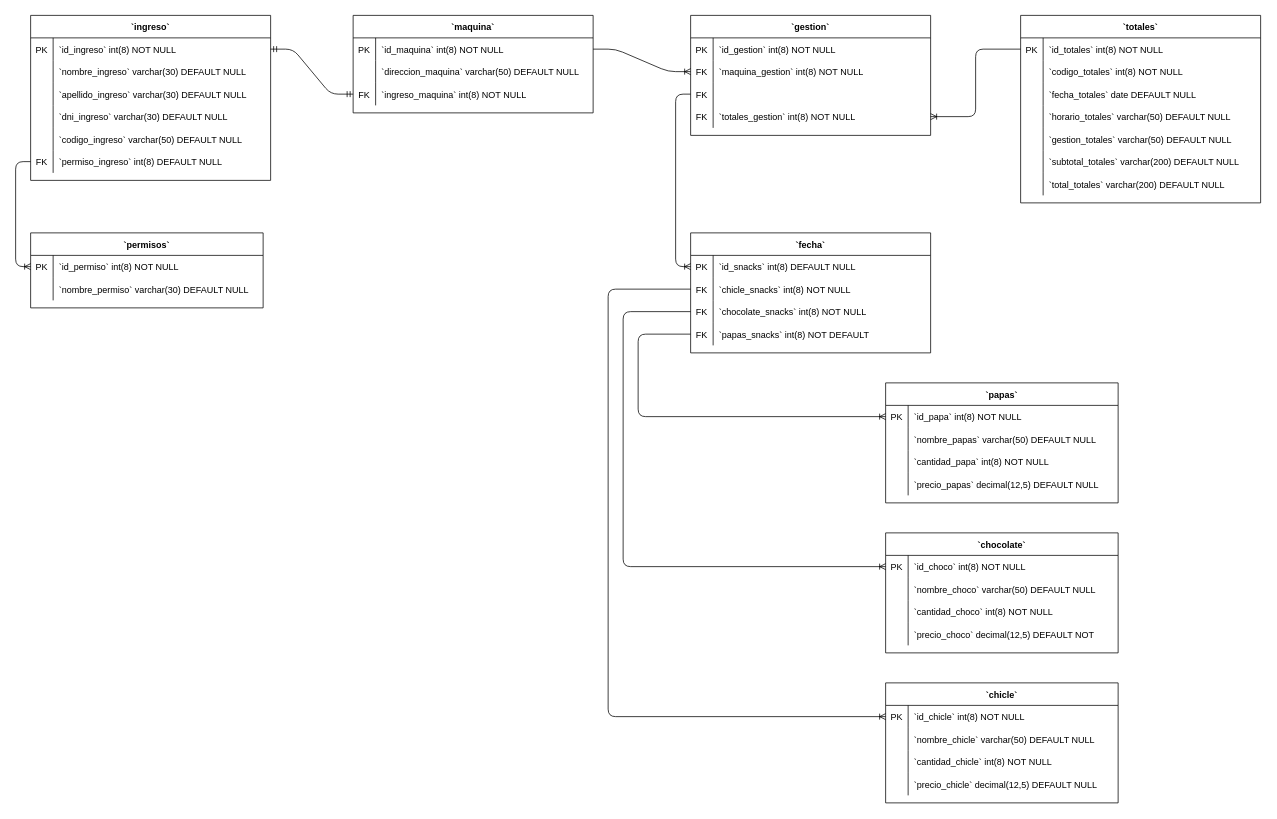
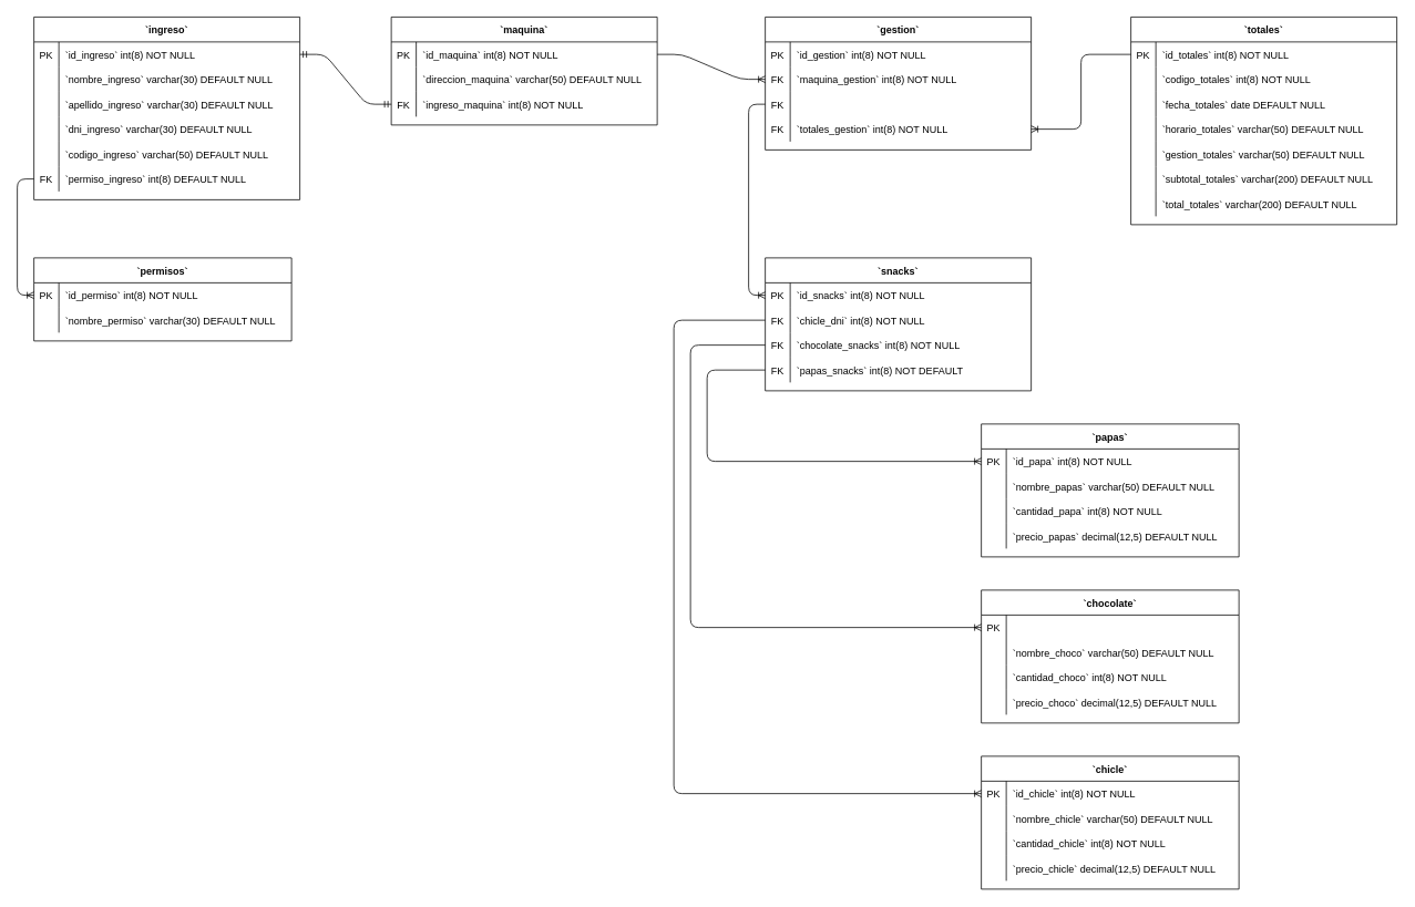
- <mxCell id="76" value="`fecha`" style="shape=table;startSize=30;container=1;collapsible=1;childLayout=tableLayout;fixedRows=1;rowLines=0;fontStyle=1;align=center;resizeLast=1;" parent="1" vertex="1"><mxGeometry x="920" y="310" width="320" height="160" as="geometry" /></mxCell>
+ <mxCell id="76" value="`snacks`" style="shape=table;startSize=30;container=1;collapsible=1;childLayout=tableLayout;fixedRows=1;rowLines=0;fontStyle=1;align=center;resizeLast=1;" parent="1" vertex="1"><mxGeometry x="920" y="310" width="320" height="160" as="geometry" /></mxCell>
- <mxCell id="79" value="`id_snacks` int(8) DEFAULT NULL" style="shape=partialRectangle;overflow=hidden;connectable=0;fillColor=none;top=0;left=0;bottom=0;right=0;align=left;spacingLeft=6;" parent="77" vertex="1"><mxGeometry x="30" width="290" height="30" as="geometry" /></mxCell>
+ <mxCell id="79" value="`id_snacks` int(8) NOT NULL" style="shape=partialRectangle;overflow=hidden;connectable=0;fillColor=none;top=0;left=0;bottom=0;right=0;align=left;spacingLeft=6;" parent="77" vertex="1"><mxGeometry x="30" width="290" height="30" as="geometry" /></mxCell>
- <mxCell id="82" value="`chicle_snacks` int(8) NOT NULL" style="shape=partialRectangle;overflow=hidden;connectable=0;fillColor=none;top=0;left=0;bottom=0;right=0;align=left;spacingLeft=6;" parent="80" vertex="1"><mxGeometry x="30" width="290" height="30" as="geometry" /></mxCell>
+ <mxCell id="82" value="`chicle_dni` int(8) NOT NULL" style="shape=partialRectangle;overflow=hidden;connectable=0;fillColor=none;top=0;left=0;bottom=0;right=0;align=left;spacingLeft=6;" parent="80" vertex="1"><mxGeometry x="30" width="290" height="30" as="geometry" /></mxCell>
- <mxCell id="106" value="`id_choco` int(8) NOT NULL" style="shape=partialRectangle;overflow=hidden;connectable=0;fillColor=none;top=0;left=0;bottom=0;right=0;align=left;spacingLeft=6;" parent="104" vertex="1"><mxGeometry x="30" width="280" height="30" as="geometry" /></mxCell>
- <mxCell id="115" value="`precio_choco` decimal(12,5) DEFAULT NOT" style="shape=partialRectangle;overflow=hidden;connectable=0;fillColor=none;top=0;left=0;bottom=0;right=0;align=left;spacingLeft=6;" parent="113" vertex="1"><mxGeometry x="30" width="280" height="30" as="geometry" /></mxCell>
+ <mxCell id="115" value="`precio_choco` decimal(12,5) DEFAULT NULL" style="shape=partialRectangle;overflow=hidden;connectable=0;fillColor=none;top=0;left=0;bottom=0;right=0;align=left;spacingLeft=6;" parent="113" vertex="1"><mxGeometry x="30" width="280" height="30" as="geometry" /></mxCell>
